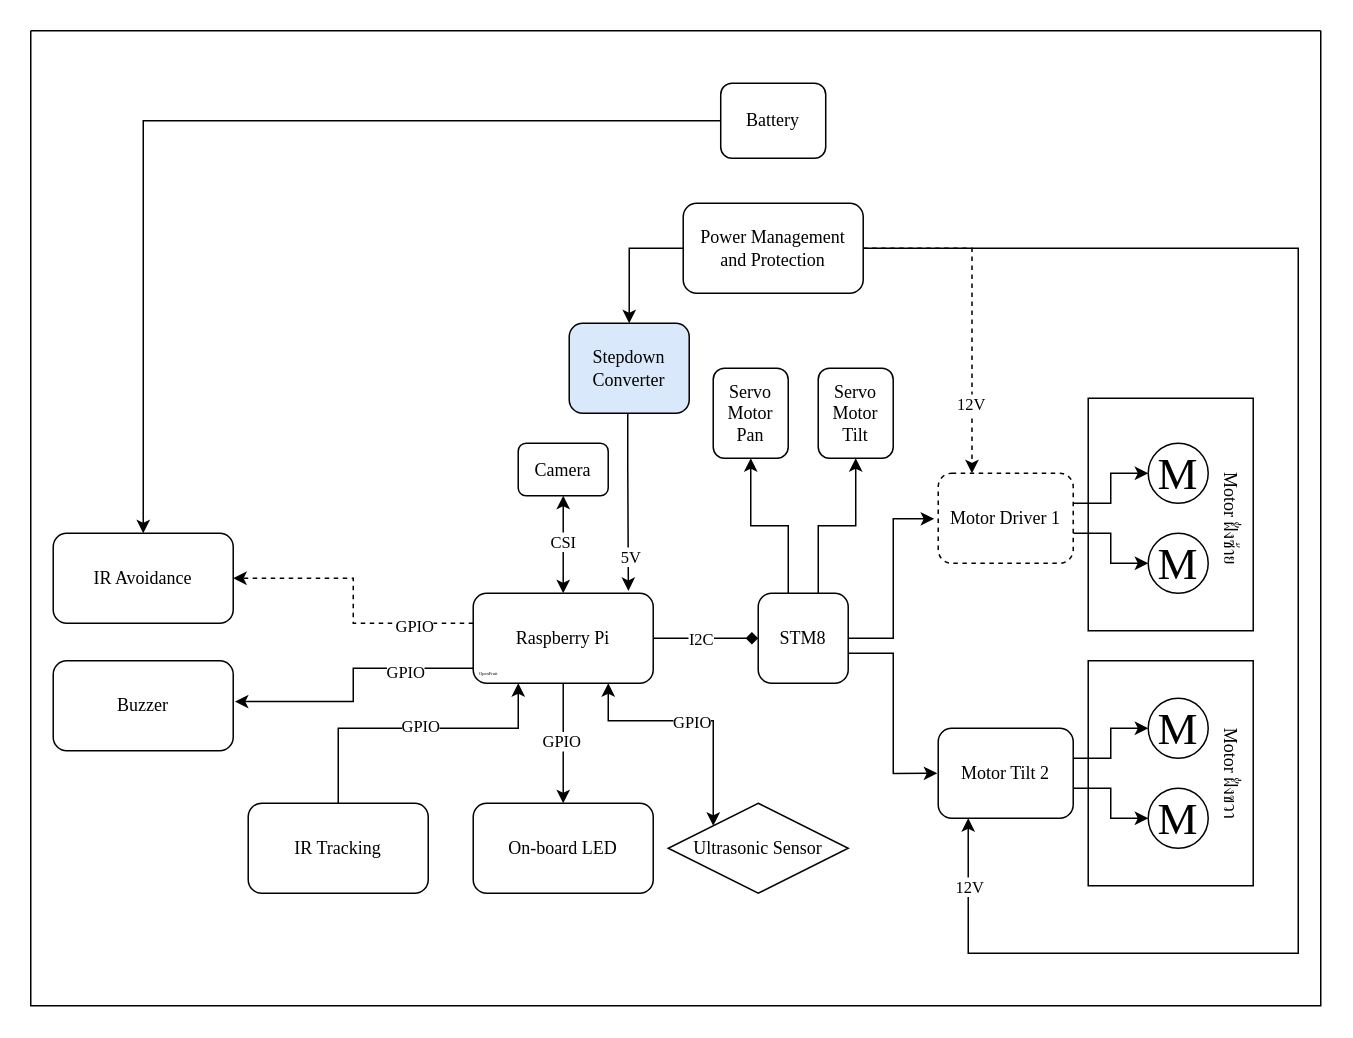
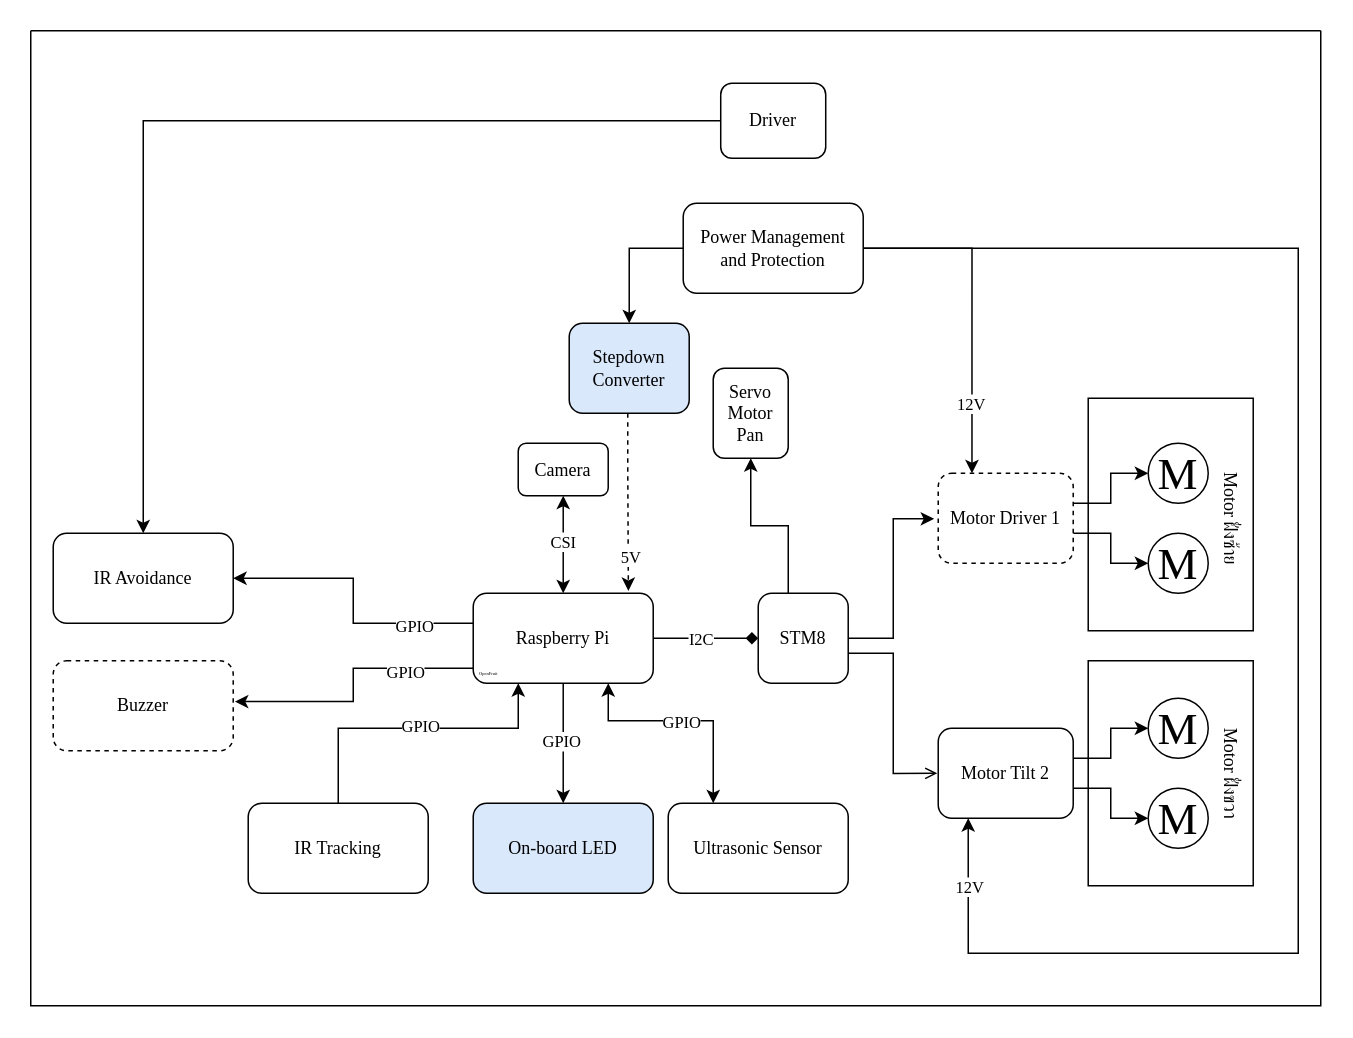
- <mxCell id="46" value="Battery" style="rounded=1;whiteSpace=wrap;html=1;fontFamily=Bai Jamjuree;" parent="2" vertex="1"><mxGeometry x="459.98" y="35" width="70" height="50" as="geometry" /></mxCell>
+ <mxCell id="46" value="Driver" style="rounded=1;whiteSpace=wrap;html=1;fontFamily=Bai Jamjuree;" parent="2" vertex="1"><mxGeometry x="459.98" y="35" width="70" height="50" as="geometry" /></mxCell>
- <mxCell id="47" style="edgeStyle=orthogonalEdgeStyle;rounded=0;orthogonalLoop=1;jettySize=auto;html=1;entryX=0.25;entryY=0;entryDx=0;entryDy=0;fontFamily=Bai Jamjuree;dashed=1;" parent="2" source="49" target="23" edge="1"><mxGeometry relative="1" as="geometry" /></mxCell>
+ <mxCell id="47" style="edgeStyle=orthogonalEdgeStyle;rounded=0;orthogonalLoop=1;jettySize=auto;html=1;entryX=0.25;entryY=0;entryDx=0;entryDy=0;fontFamily=Bai Jamjuree;" parent="2" source="49" target="23" edge="1"><mxGeometry relative="1" as="geometry" /></mxCell>
- <mxCell id="38" value="&lt;font&gt;Servo Motor&lt;/font&gt;&lt;div&gt;&lt;font&gt;Tilt&lt;/font&gt;&lt;/div&gt;" style="rounded=1;whiteSpace=wrap;html=1;fontFamily=Bai Jamjuree;" parent="2" vertex="1"><mxGeometry x="524.98" y="225" width="50" height="60" as="geometry" /></mxCell>
- <mxCell id="50" style="edgeStyle=orthogonalEdgeStyle;rounded=0;orthogonalLoop=1;jettySize=auto;html=1;entryX=0.862;entryY=-0.026;entryDx=0;entryDy=0;entryPerimeter=0;fontFamily=Bai Jamjuree;" parent="2" source="55" target="17" edge="1"><mxGeometry relative="1" as="geometry"><Array as="points"><mxPoint x="397.98" y="290" /><mxPoint x="397.98" y="290" /></Array></mxGeometry></mxCell>
+ <mxCell id="50" style="edgeStyle=orthogonalEdgeStyle;rounded=0;orthogonalLoop=1;jettySize=auto;html=1;entryX=0.862;entryY=-0.026;entryDx=0;entryDy=0;entryPerimeter=0;fontFamily=Bai Jamjuree;dashed=1;" parent="2" source="55" target="17" edge="1"><mxGeometry relative="1" as="geometry"><Array as="points"><mxPoint x="397.98" y="290" /><mxPoint x="397.98" y="290" /></Array></mxGeometry></mxCell>
- <mxCell id="20" style="edgeStyle=orthogonalEdgeStyle;rounded=0;orthogonalLoop=1;jettySize=auto;html=1;entryX=0.5;entryY=1;entryDx=0;entryDy=0;fontFamily=Bai Jamjuree;" parent="2" source="21" target="38" edge="1"><mxGeometry relative="1" as="geometry"><Array as="points"><mxPoint x="524.98" y="330" /><mxPoint x="549.98" y="330" /></Array></mxGeometry></mxCell>
- <mxCell id="9" style="edgeStyle=orthogonalEdgeStyle;rounded=0;orthogonalLoop=1;jettySize=auto;html=1;fontFamily=Bai Jamjuree;dashed=1;" parent="2" source="17" target="41" edge="1"><mxGeometry relative="1" as="geometry"><mxPoint x="194.98" y="315" as="targetPoint" /><Array as="points"><mxPoint x="214.98" y="395" /><mxPoint x="214.98" y="365" /></Array></mxGeometry></mxCell>
+ <mxCell id="9" style="edgeStyle=orthogonalEdgeStyle;rounded=0;orthogonalLoop=1;jettySize=auto;html=1;fontFamily=Bai Jamjuree;" parent="2" source="17" target="41" edge="1"><mxGeometry relative="1" as="geometry"><mxPoint x="194.98" y="315" as="targetPoint" /><Array as="points"><mxPoint x="214.98" y="395" /><mxPoint x="214.98" y="365" /></Array></mxGeometry></mxCell>
- <mxCell id="42" value="Buzzer" style="rounded=1;whiteSpace=wrap;html=1;fontFamily=Bai Jamjuree;" parent="2" vertex="1"><mxGeometry x="14.98" y="420" width="120" height="60" as="geometry" /></mxCell>
+ <mxCell id="42" value="Buzzer" style="rounded=1;whiteSpace=wrap;html=1;fontFamily=Bai Jamjuree;dashed=1;" parent="2" vertex="1"><mxGeometry x="14.98" y="420" width="120" height="60" as="geometry" /></mxCell>
- <mxCell id="18" style="edgeStyle=orthogonalEdgeStyle;rounded=0;orthogonalLoop=1;jettySize=auto;html=1;entryX=-0.007;entryY=0.501;entryDx=0;entryDy=0;entryPerimeter=0;fontFamily=Bai Jamjuree;" parent="2" source="21" target="31" edge="1"><mxGeometry relative="1" as="geometry"><mxPoint x="604.98" y="475" as="targetPoint" /><Array as="points"><mxPoint x="574.98" y="415" /><mxPoint x="574.98" y="495" /></Array></mxGeometry></mxCell>
+ <mxCell id="18" style="edgeStyle=orthogonalEdgeStyle;rounded=0;orthogonalLoop=1;jettySize=auto;html=1;entryX=-0.007;entryY=0.501;entryDx=0;entryDy=0;entryPerimeter=0;fontFamily=Bai Jamjuree;endArrow=open;" parent="2" source="21" target="31" edge="1"><mxGeometry relative="1" as="geometry"><mxPoint x="604.98" y="475" as="targetPoint" /><Array as="points"><mxPoint x="574.98" y="415" /><mxPoint x="574.98" y="495" /></Array></mxGeometry></mxCell>
- <mxCell id="44" value="On-board LED" style="rounded=1;whiteSpace=wrap;html=1;fontFamily=Bai Jamjuree;" parent="2" vertex="1"><mxGeometry x="294.98" y="515" width="120" height="60" as="geometry" /></mxCell>
+ <mxCell id="44" value="On-board LED" style="rounded=1;whiteSpace=wrap;html=1;fontFamily=Bai Jamjuree;fillColor=#dae8fc;" parent="2" vertex="1"><mxGeometry x="294.98" y="515" width="120" height="60" as="geometry" /></mxCell>
- <mxCell id="40" value="&lt;font&gt;Ultrasonic Sensor&lt;/font&gt;" style="rhombus;whiteSpace=wrap;html=1;fontFamily=Bai Jamjuree;" parent="2" vertex="1"><mxGeometry x="424.98" y="515" width="120" height="60" as="geometry" /></mxCell>
+ <mxCell id="40" value="&lt;font&gt;Ultrasonic Sensor&lt;/font&gt;" style="rounded=1;whiteSpace=wrap;html=1;fontFamily=Bai Jamjuree;" parent="2" vertex="1"><mxGeometry x="424.98" y="515" width="120" height="60" as="geometry" /></mxCell>
